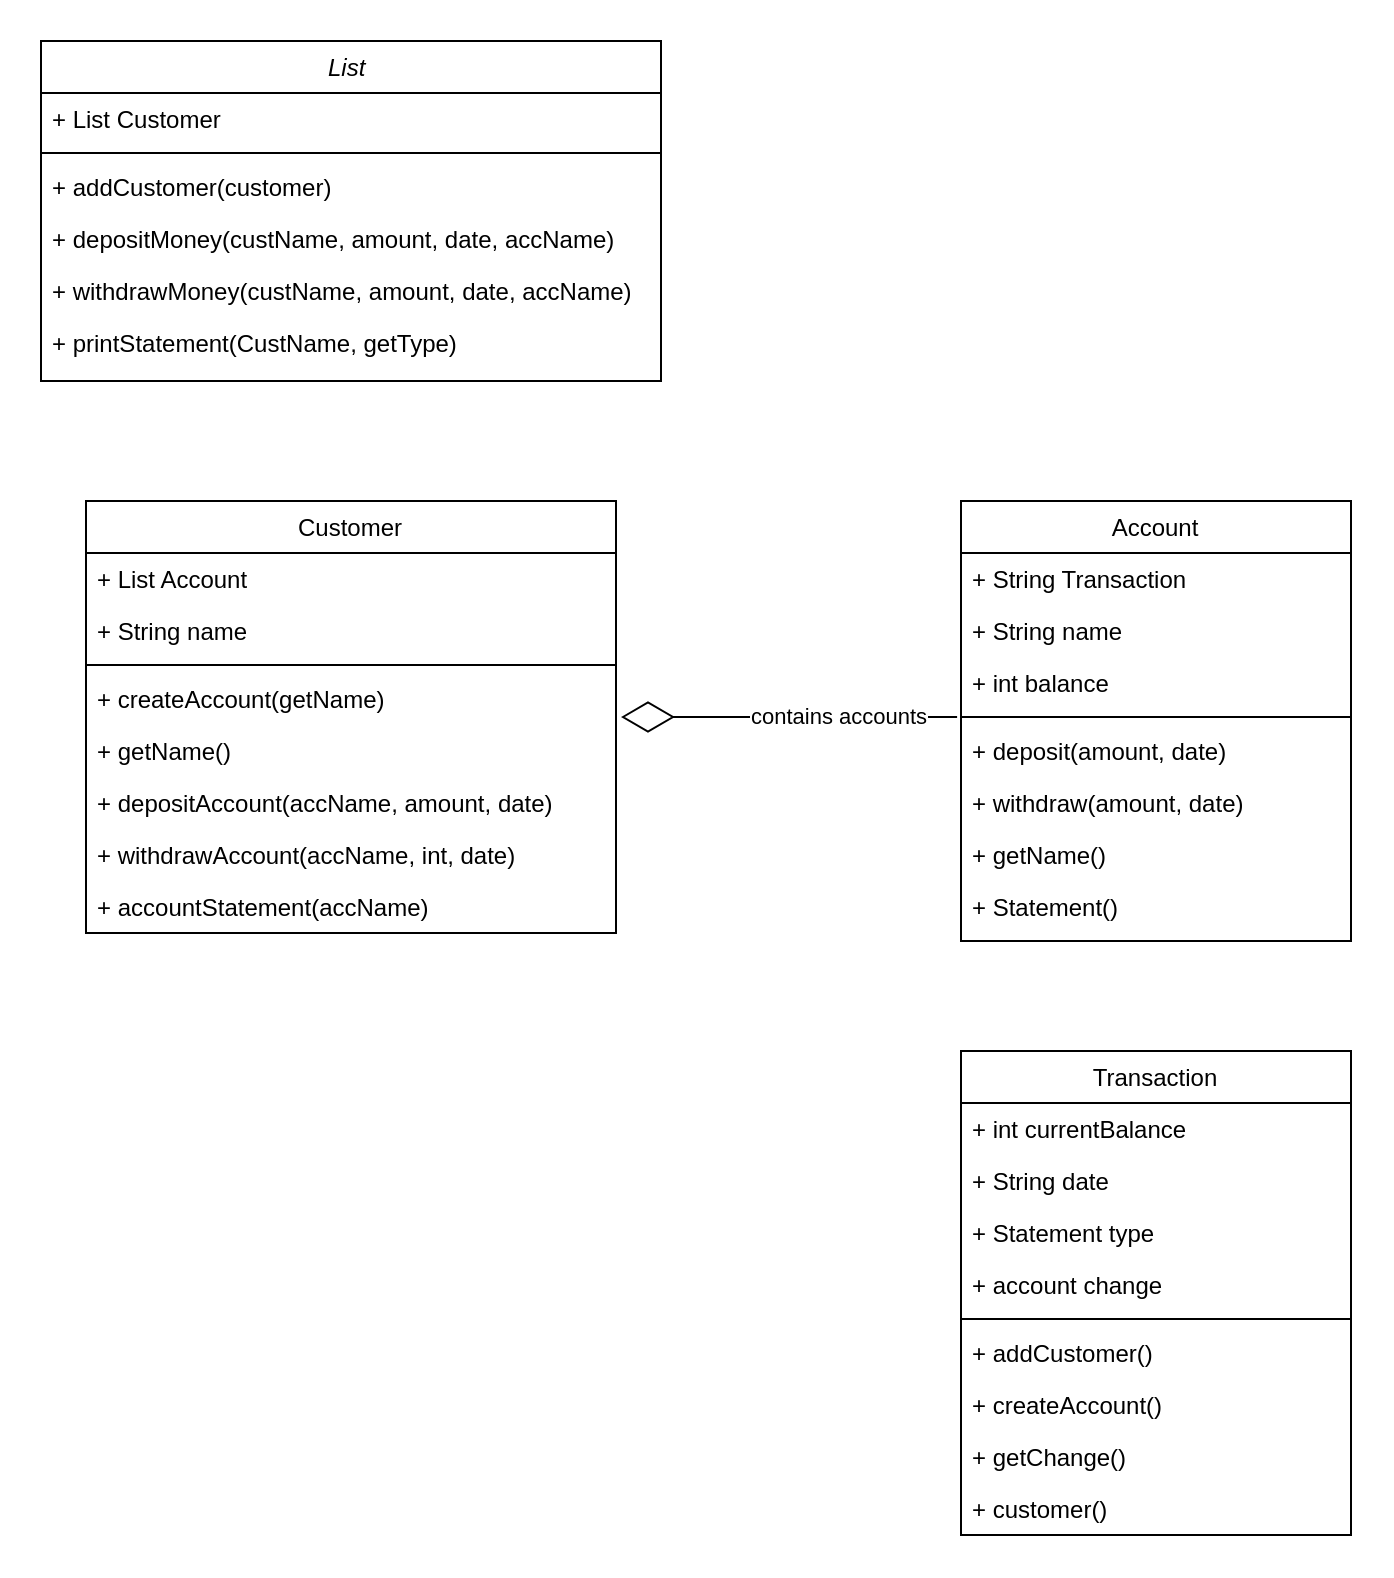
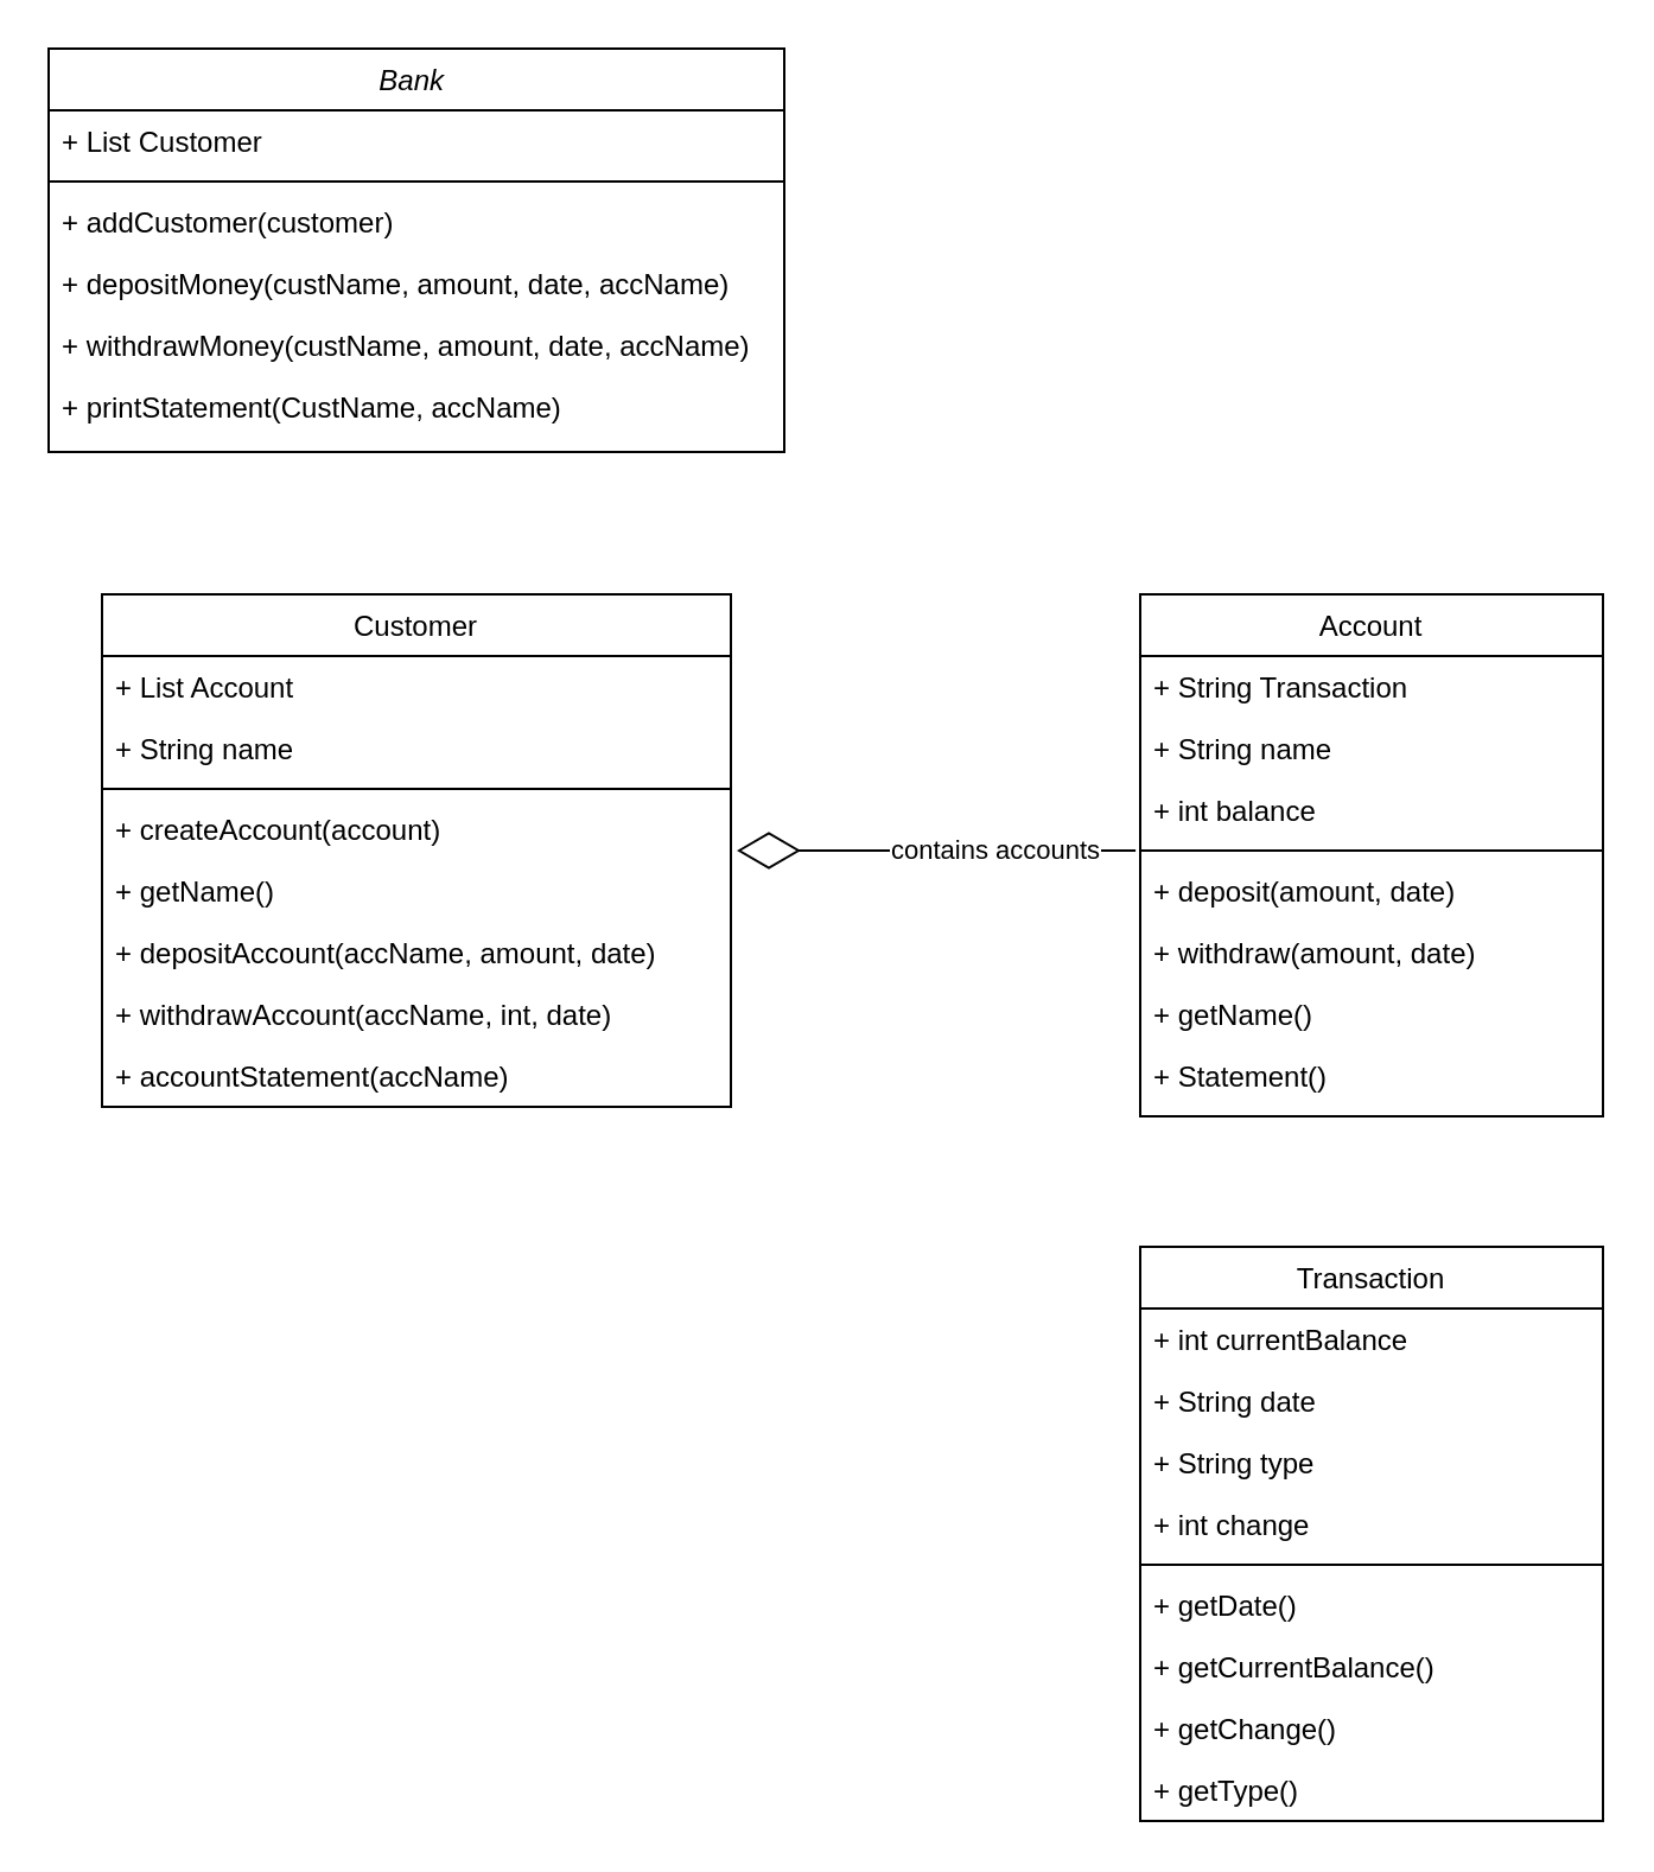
- <mxCell id="2" value="List " style="swimlane;fontStyle=2;align=center;verticalAlign=top;childLayout=stackLayout;horizontal=1;startSize=26;horizontalStack=0;resizeParent=1;resizeLast=0;collapsible=1;marginBottom=0;rounded=0;shadow=0;strokeWidth=1;" parent="1" vertex="1"><mxGeometry x="20" y="20" width="310" height="170" as="geometry"><mxRectangle x="230" y="140" width="160" height="26" as="alternateBounds" /></mxGeometry></mxCell>
+ <mxCell id="2" value="Bank " style="swimlane;fontStyle=2;align=center;verticalAlign=top;childLayout=stackLayout;horizontal=1;startSize=26;horizontalStack=0;resizeParent=1;resizeLast=0;collapsible=1;marginBottom=0;rounded=0;shadow=0;strokeWidth=1;" parent="1" vertex="1"><mxGeometry x="20" y="20" width="310" height="170" as="geometry"><mxRectangle x="230" y="140" width="160" height="26" as="alternateBounds" /></mxGeometry></mxCell>
- <mxCell id="8" value="+ printStatement(CustName, getType)" style="text;align=left;verticalAlign=top;spacingLeft=4;spacingRight=4;overflow=hidden;rotatable=0;points=[[0,0.5],[1,0.5]];portConstraint=eastwest;" vertex="1" parent="2"><mxGeometry y="138" width="310" height="32" as="geometry" /></mxCell>
+ <mxCell id="8" value="+ printStatement(CustName, accName)" style="text;align=left;verticalAlign=top;spacingLeft=4;spacingRight=4;overflow=hidden;rotatable=0;points=[[0,0.5],[1,0.5]];portConstraint=eastwest;" vertex="1" parent="2"><mxGeometry y="138" width="310" height="32" as="geometry" /></mxCell>
- <mxCell id="13" value="+ createAccount(getName)" style="text;align=left;verticalAlign=top;spacingLeft=4;spacingRight=4;overflow=hidden;rotatable=0;points=[[0,0.5],[1,0.5]];portConstraint=eastwest;" parent="9" vertex="1"><mxGeometry y="86" width="265" height="26" as="geometry" /></mxCell>
+ <mxCell id="13" value="+ createAccount(account)" style="text;align=left;verticalAlign=top;spacingLeft=4;spacingRight=4;overflow=hidden;rotatable=0;points=[[0,0.5],[1,0.5]];portConstraint=eastwest;" parent="9" vertex="1"><mxGeometry y="86" width="265" height="26" as="geometry" /></mxCell>
- <mxCell id="32" value="+ Statement type" style="text;align=left;verticalAlign=top;spacingLeft=4;spacingRight=4;overflow=hidden;rotatable=0;points=[[0,0.5],[1,0.5]];portConstraint=eastwest;rounded=0;shadow=0;html=0;" vertex="1" parent="29"><mxGeometry y="78" width="195" height="26" as="geometry" /></mxCell>
+ <mxCell id="32" value="+ String type" style="text;align=left;verticalAlign=top;spacingLeft=4;spacingRight=4;overflow=hidden;rotatable=0;points=[[0,0.5],[1,0.5]];portConstraint=eastwest;rounded=0;shadow=0;html=0;" vertex="1" parent="29"><mxGeometry y="78" width="195" height="26" as="geometry" /></mxCell>
- <mxCell id="33" value="+ account change" style="text;align=left;verticalAlign=top;spacingLeft=4;spacingRight=4;overflow=hidden;rotatable=0;points=[[0,0.5],[1,0.5]];portConstraint=eastwest;rounded=0;shadow=0;html=0;" vertex="1" parent="29"><mxGeometry y="104" width="195" height="26" as="geometry" /></mxCell>
+ <mxCell id="33" value="+ int change" style="text;align=left;verticalAlign=top;spacingLeft=4;spacingRight=4;overflow=hidden;rotatable=0;points=[[0,0.5],[1,0.5]];portConstraint=eastwest;rounded=0;shadow=0;html=0;" vertex="1" parent="29"><mxGeometry y="104" width="195" height="26" as="geometry" /></mxCell>
- <mxCell id="35" value="+ addCustomer()" style="text;align=left;verticalAlign=top;spacingLeft=4;spacingRight=4;overflow=hidden;rotatable=0;points=[[0,0.5],[1,0.5]];portConstraint=eastwest;" vertex="1" parent="29"><mxGeometry y="138" width="195" height="26" as="geometry" /></mxCell>
+ <mxCell id="35" value="+ getDate()" style="text;align=left;verticalAlign=top;spacingLeft=4;spacingRight=4;overflow=hidden;rotatable=0;points=[[0,0.5],[1,0.5]];portConstraint=eastwest;" vertex="1" parent="29"><mxGeometry y="138" width="195" height="26" as="geometry" /></mxCell>
- <mxCell id="36" value="+ createAccount()" style="text;align=left;verticalAlign=top;spacingLeft=4;spacingRight=4;overflow=hidden;rotatable=0;points=[[0,0.5],[1,0.5]];portConstraint=eastwest;" vertex="1" parent="29"><mxGeometry y="164" width="195" height="26" as="geometry" /></mxCell>
+ <mxCell id="36" value="+ getCurrentBalance()" style="text;align=left;verticalAlign=top;spacingLeft=4;spacingRight=4;overflow=hidden;rotatable=0;points=[[0,0.5],[1,0.5]];portConstraint=eastwest;" vertex="1" parent="29"><mxGeometry y="164" width="195" height="26" as="geometry" /></mxCell>
- <mxCell id="38" value="+ customer()" style="text;align=left;verticalAlign=top;spacingLeft=4;spacingRight=4;overflow=hidden;rotatable=0;points=[[0,0.5],[1,0.5]];portConstraint=eastwest;" vertex="1" parent="29"><mxGeometry y="216" width="195" height="26" as="geometry" /></mxCell>
+ <mxCell id="38" value="+ getType()" style="text;align=left;verticalAlign=top;spacingLeft=4;spacingRight=4;overflow=hidden;rotatable=0;points=[[0,0.5],[1,0.5]];portConstraint=eastwest;" vertex="1" parent="29"><mxGeometry y="216" width="195" height="26" as="geometry" /></mxCell>
